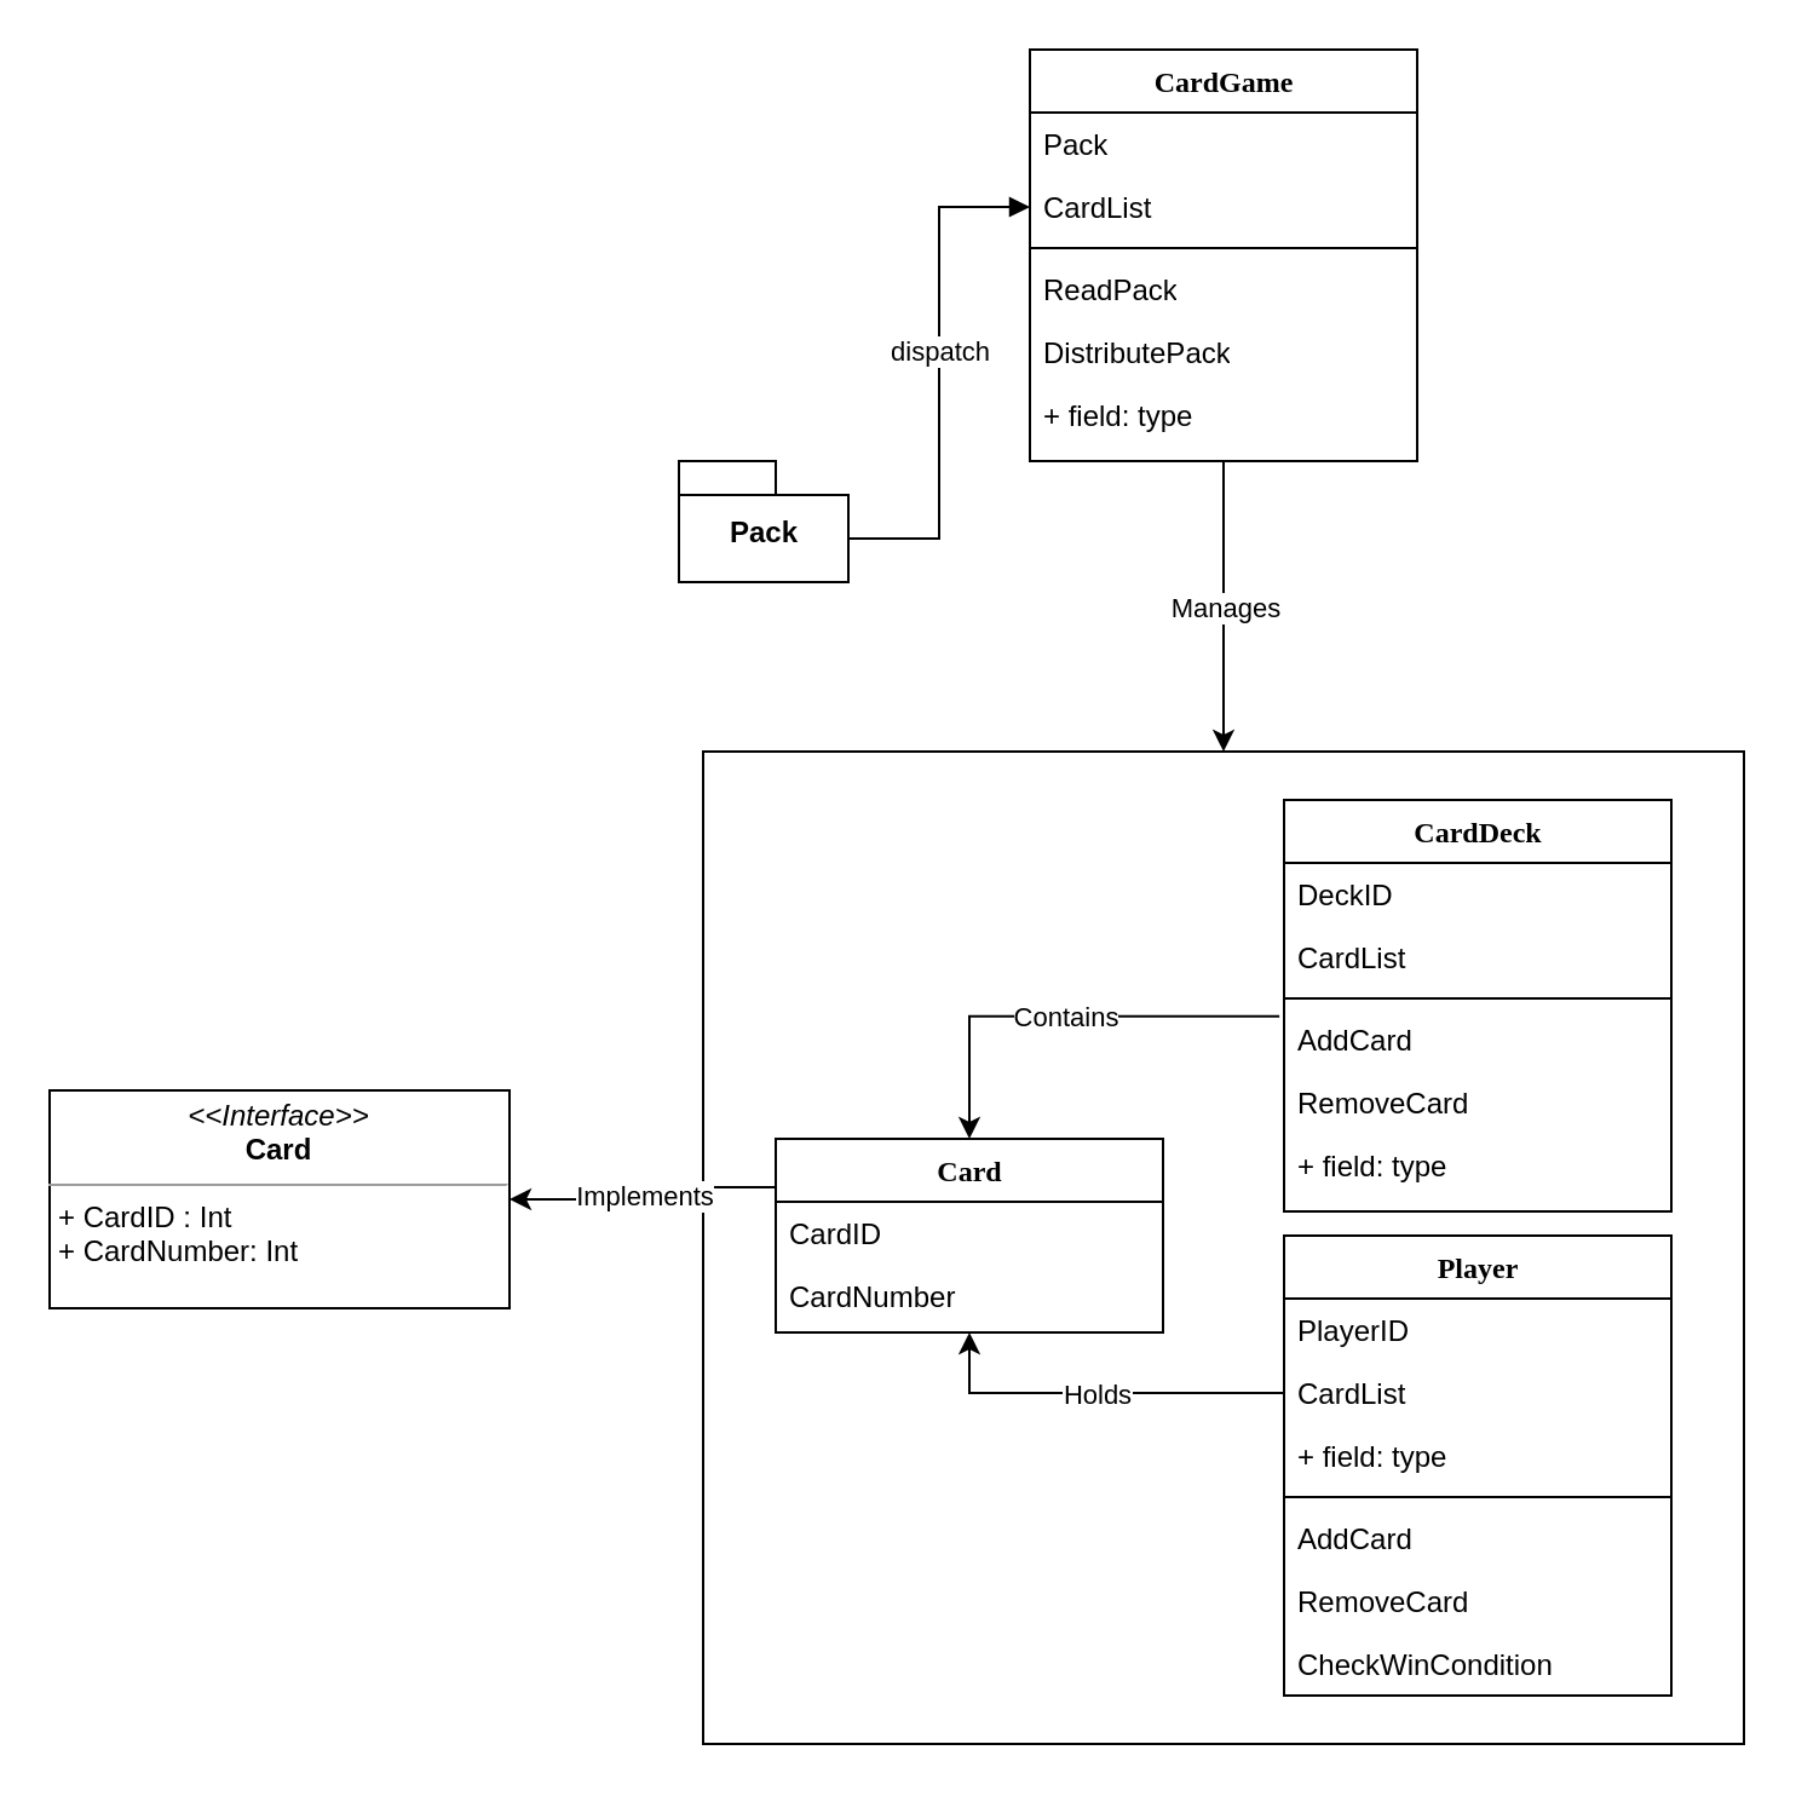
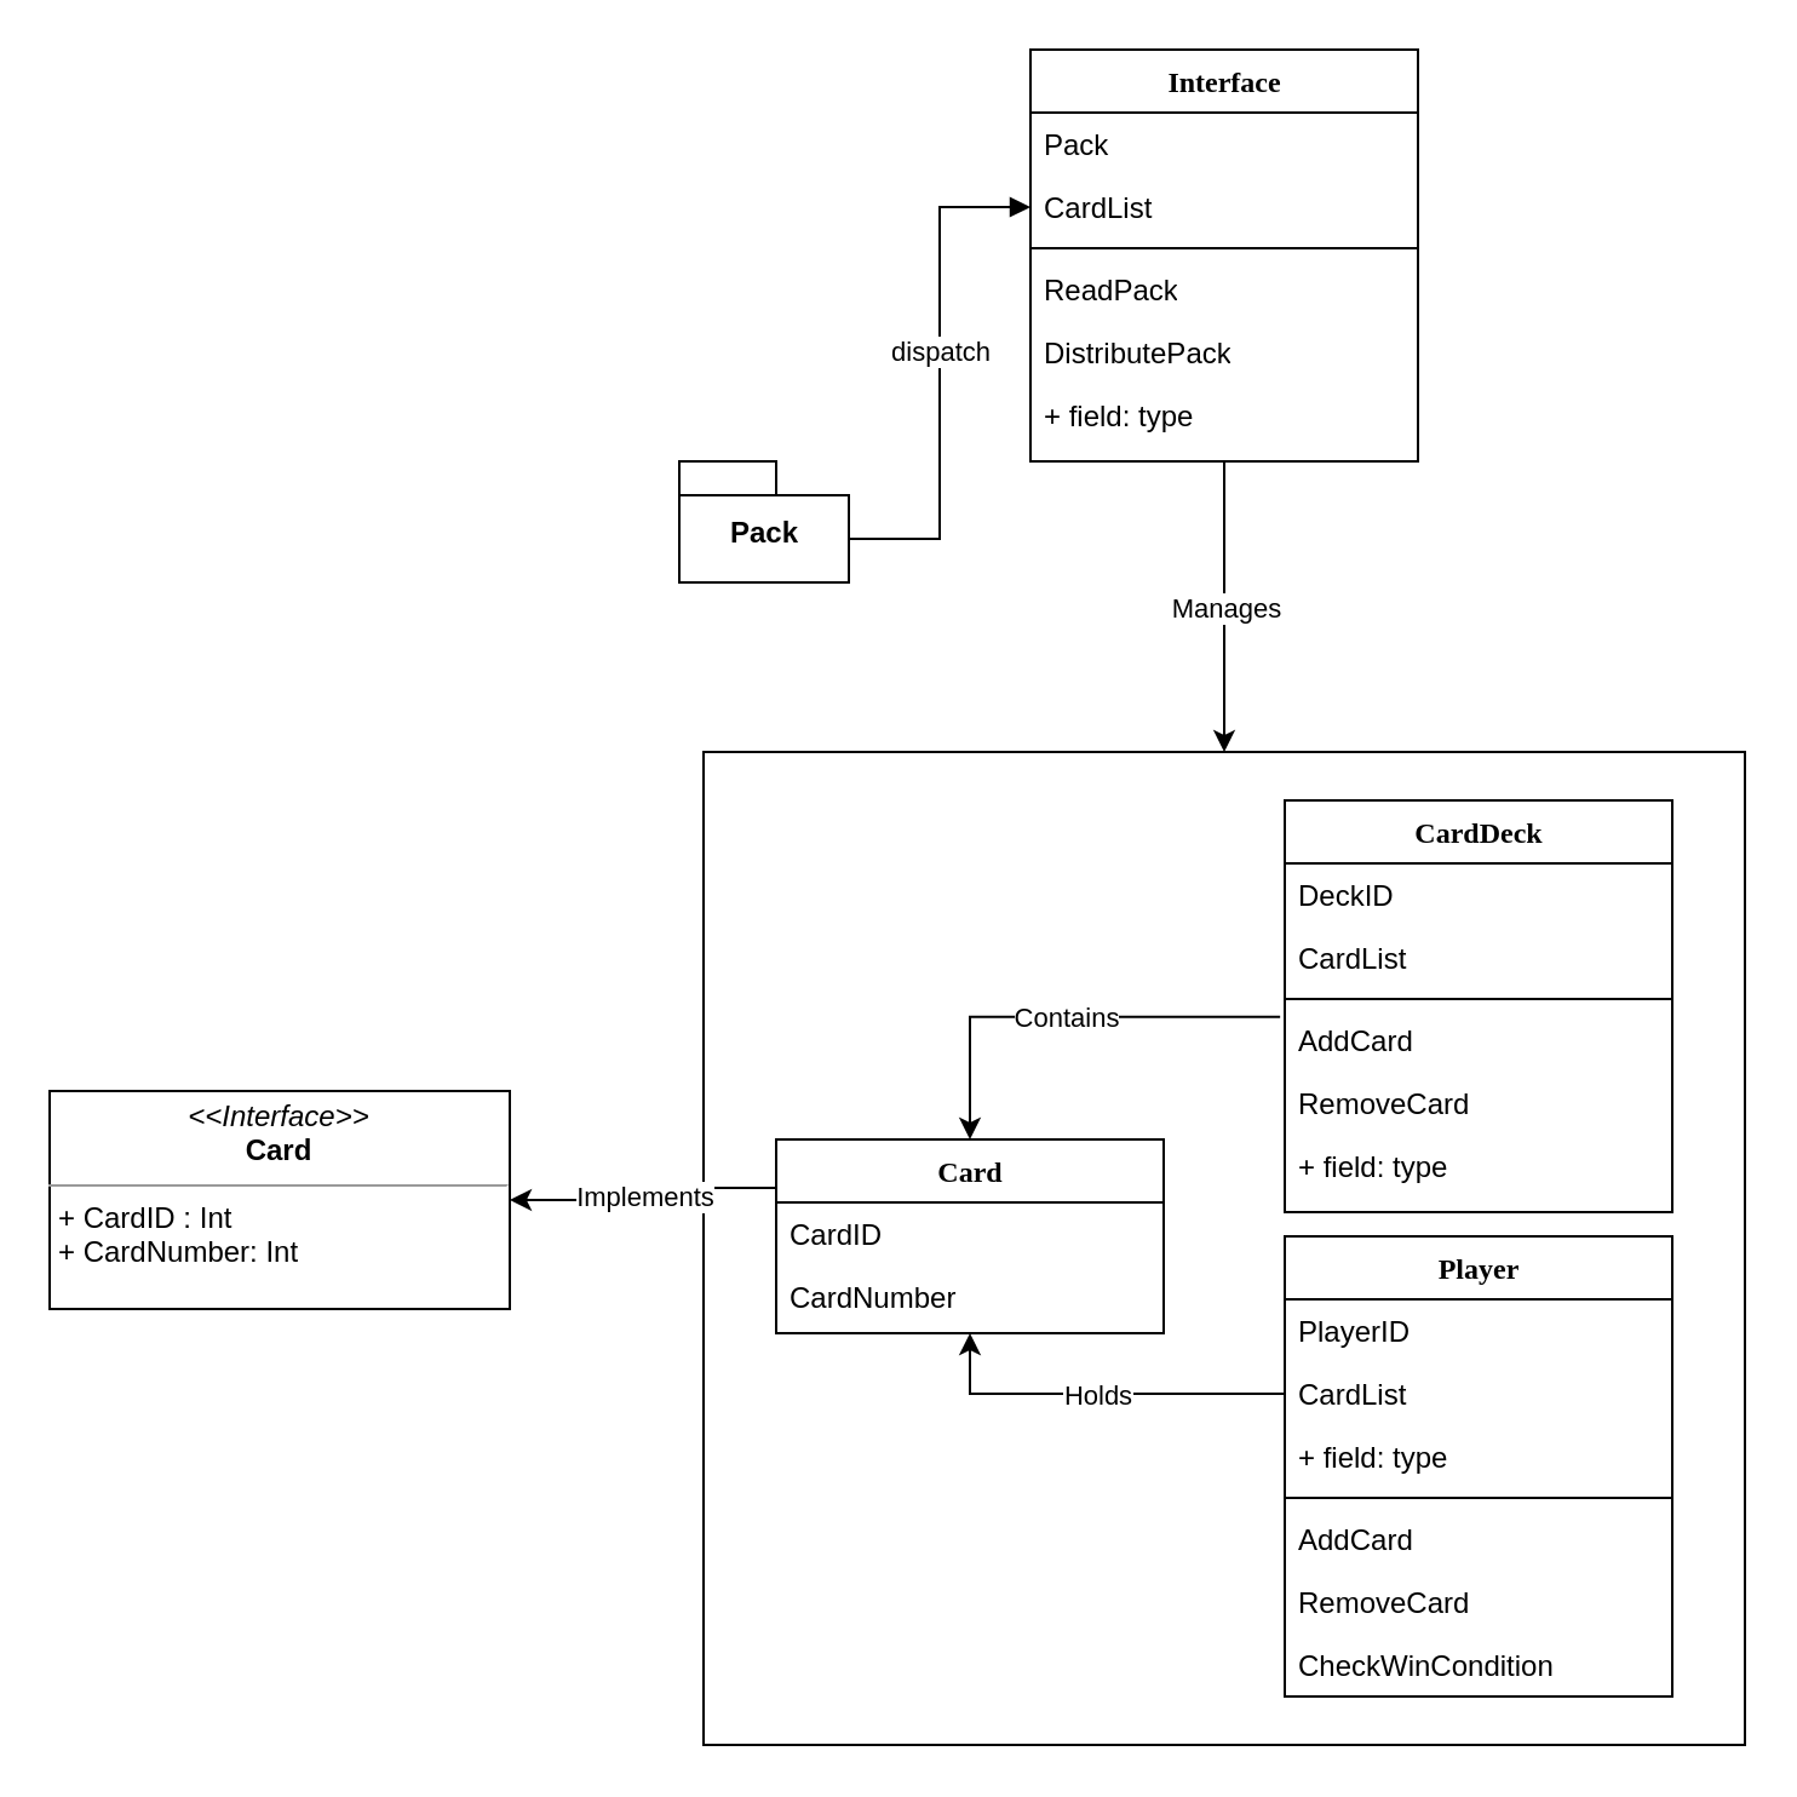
- <mxCell id="24" value="CardGame" style="swimlane;html=1;fontStyle=1;align=center;verticalAlign=top;childLayout=stackLayout;horizontal=1;startSize=26;horizontalStack=0;resizeParent=1;resizeLast=0;collapsible=1;marginBottom=0;swimlaneFillColor=#ffffff;rounded=0;shadow=0;comic=0;labelBackgroundColor=none;strokeWidth=1;fillColor=none;fontFamily=Verdana;fontSize=12" vertex="1" parent="1"><mxGeometry x="425" y="20" width="160" height="170" as="geometry" /></mxCell>
+ <mxCell id="24" value="Interface" style="swimlane;html=1;fontStyle=1;align=center;verticalAlign=top;childLayout=stackLayout;horizontal=1;startSize=26;horizontalStack=0;resizeParent=1;resizeLast=0;collapsible=1;marginBottom=0;swimlaneFillColor=#ffffff;rounded=0;shadow=0;comic=0;labelBackgroundColor=none;strokeWidth=1;fillColor=none;fontFamily=Verdana;fontSize=12" vertex="1" parent="1"><mxGeometry x="425" y="20" width="160" height="170" as="geometry" /></mxCell>
